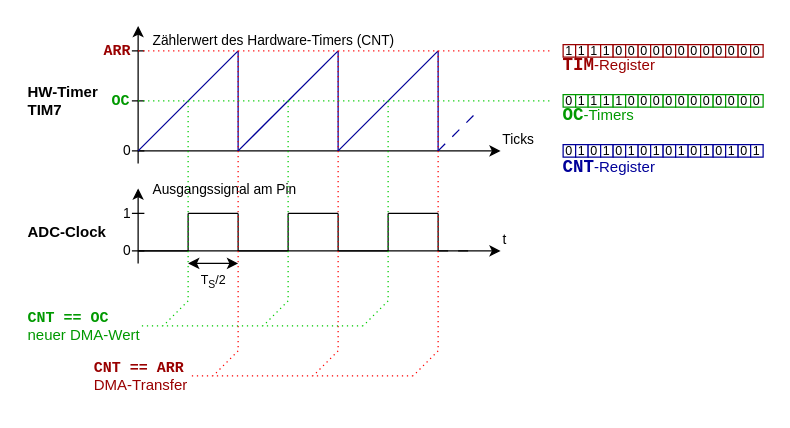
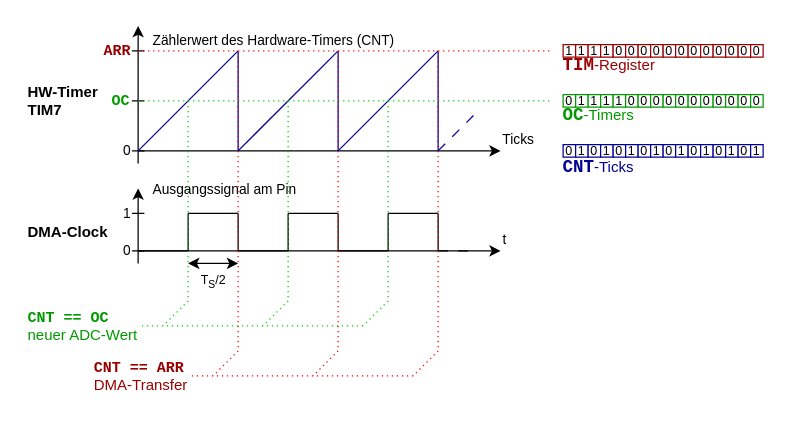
- <mxCell id="103" value="&lt;font style=&quot;color: rgb(0, 0, 153);&quot;&gt;&lt;b&gt;&lt;font style=&quot;font-size: 14px;&quot; face=&quot;Courier New&quot;&gt;CNT&lt;/font&gt;&lt;/b&gt;-Register&lt;/font&gt;" style="text;html=1;align=left;verticalAlign=middle;resizable=0;points=[];autosize=1;strokeColor=none;fillColor=none;" vertex="1" parent="1"><mxGeometry x="448" y="118" width="100" height="30" as="geometry" /></mxCell>
+ <mxCell id="103" value="&lt;font style=&quot;color: rgb(0, 0, 153);&quot;&gt;&lt;b&gt;&lt;font style=&quot;font-size: 14px;&quot; face=&quot;Courier New&quot;&gt;CNT&lt;/font&gt;&lt;/b&gt;-Ticks&lt;/font&gt;" style="text;html=1;align=left;verticalAlign=middle;resizable=0;points=[];autosize=1;strokeColor=none;fillColor=none;" vertex="1" parent="1"><mxGeometry x="448" y="118" width="100" height="30" as="geometry" /></mxCell>
- <mxCell id="115" value="&lt;font&gt;&lt;b&gt;ADC-Clock&lt;/b&gt;&lt;/font&gt;" style="text;html=1;align=left;verticalAlign=middle;resizable=0;points=[];autosize=1;strokeColor=none;fillColor=none;fontColor=#000000;" vertex="1" parent="1"><mxGeometry x="20" y="170" width="90" height="30" as="geometry" /></mxCell>
+ <mxCell id="115" value="&lt;font&gt;&lt;b&gt;DMA-Clock&lt;/b&gt;&lt;/font&gt;" style="text;html=1;align=left;verticalAlign=middle;resizable=0;points=[];autosize=1;strokeColor=none;fillColor=none;fontColor=#000000;" vertex="1" parent="1"><mxGeometry x="20" y="170" width="90" height="30" as="geometry" /></mxCell>
- <mxCell id="113" value="&lt;font style=&quot;color: rgb(0, 153, 0);&quot;&gt;&lt;b&gt;&lt;font face=&quot;Courier New&quot;&gt;CNT == OC&lt;/font&gt;&lt;br&gt;&lt;/b&gt;neuer DMA-Wert&lt;/font&gt;" style="text;html=1;align=left;verticalAlign=middle;resizable=0;points=[];autosize=1;strokeColor=none;fillColor=none;" vertex="1" parent="1"><mxGeometry x="20" y="240" width="110" height="40" as="geometry" /></mxCell>
+ <mxCell id="113" value="&lt;font style=&quot;color: rgb(0, 153, 0);&quot;&gt;&lt;b&gt;&lt;font face=&quot;Courier New&quot;&gt;CNT == OC&lt;/font&gt;&lt;br&gt;&lt;/b&gt;neuer ADC-Wert&lt;/font&gt;" style="text;html=1;align=left;verticalAlign=middle;resizable=0;points=[];autosize=1;strokeColor=none;fillColor=none;" vertex="1" parent="1"><mxGeometry x="20" y="240" width="110" height="40" as="geometry" /></mxCell>
